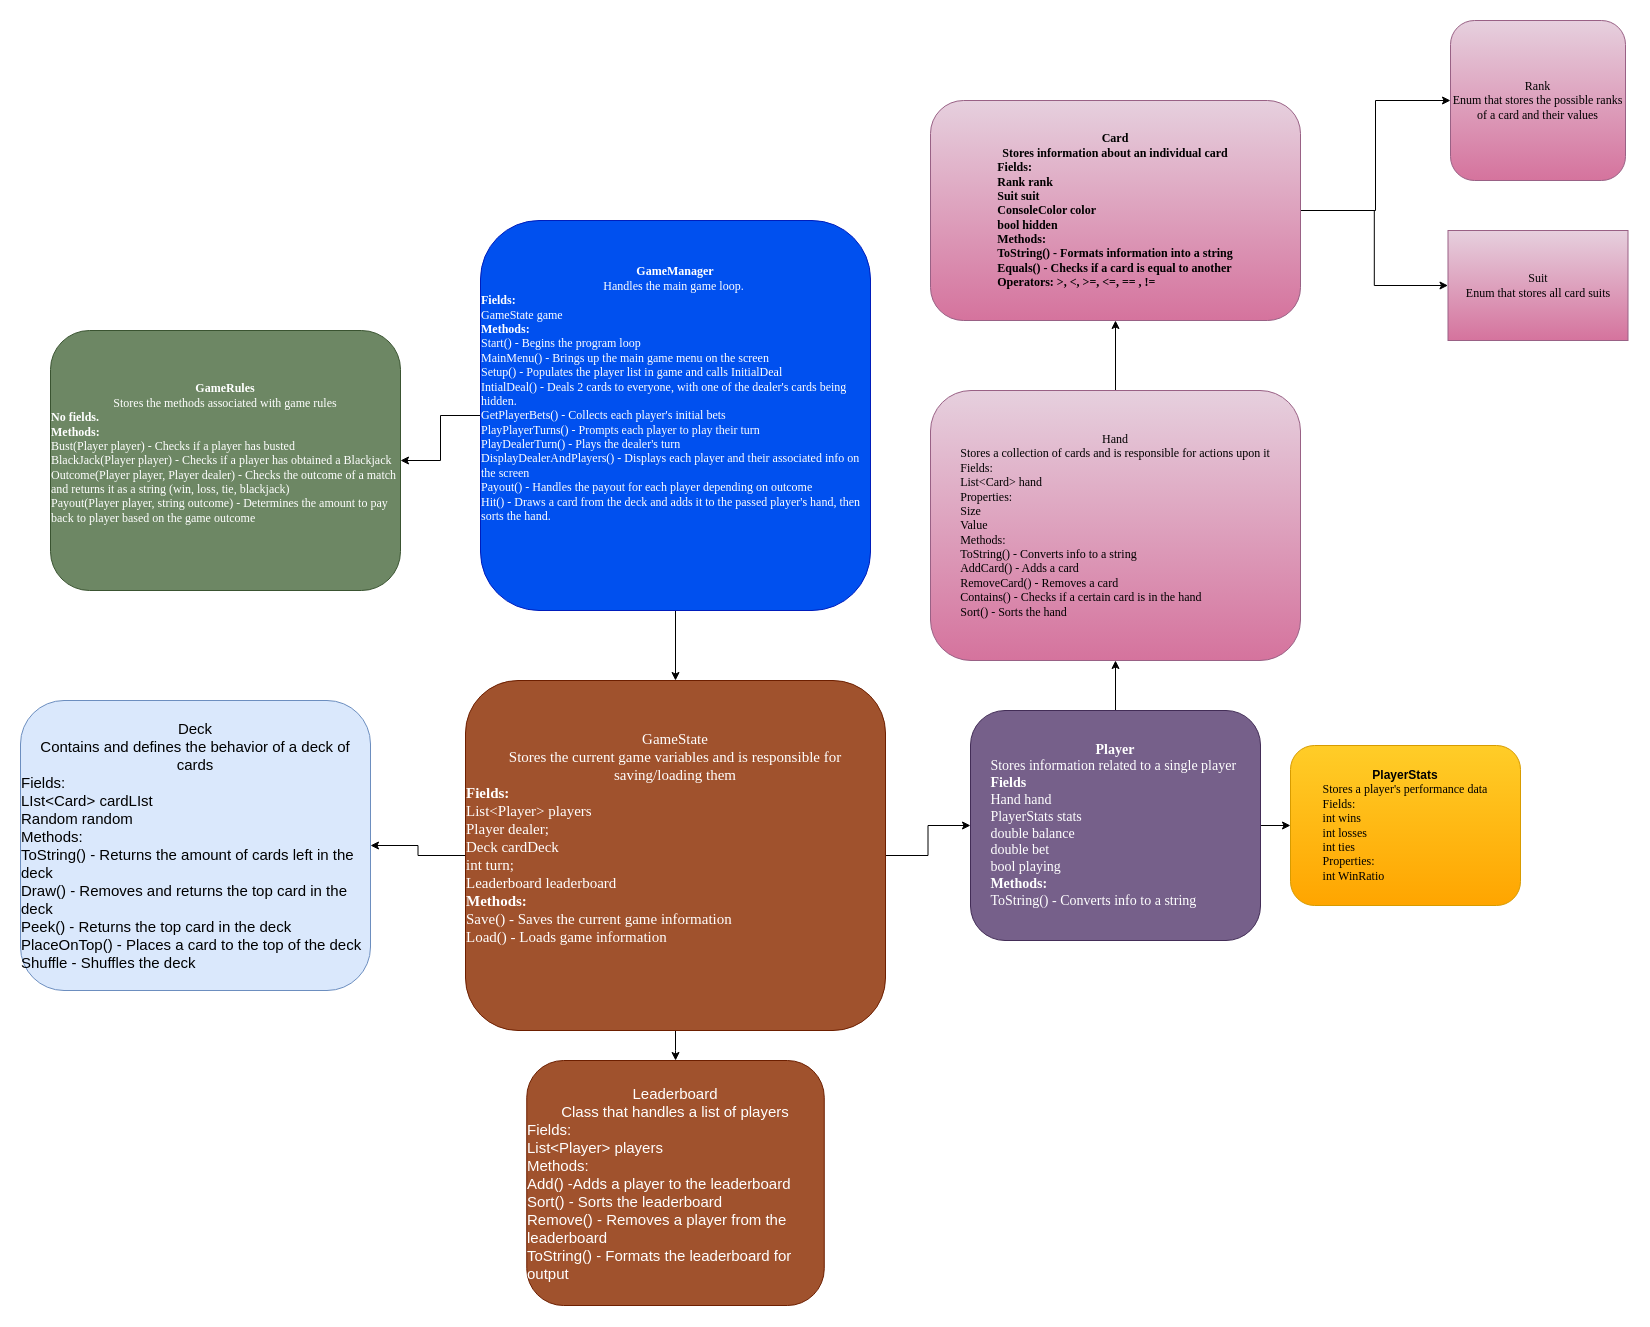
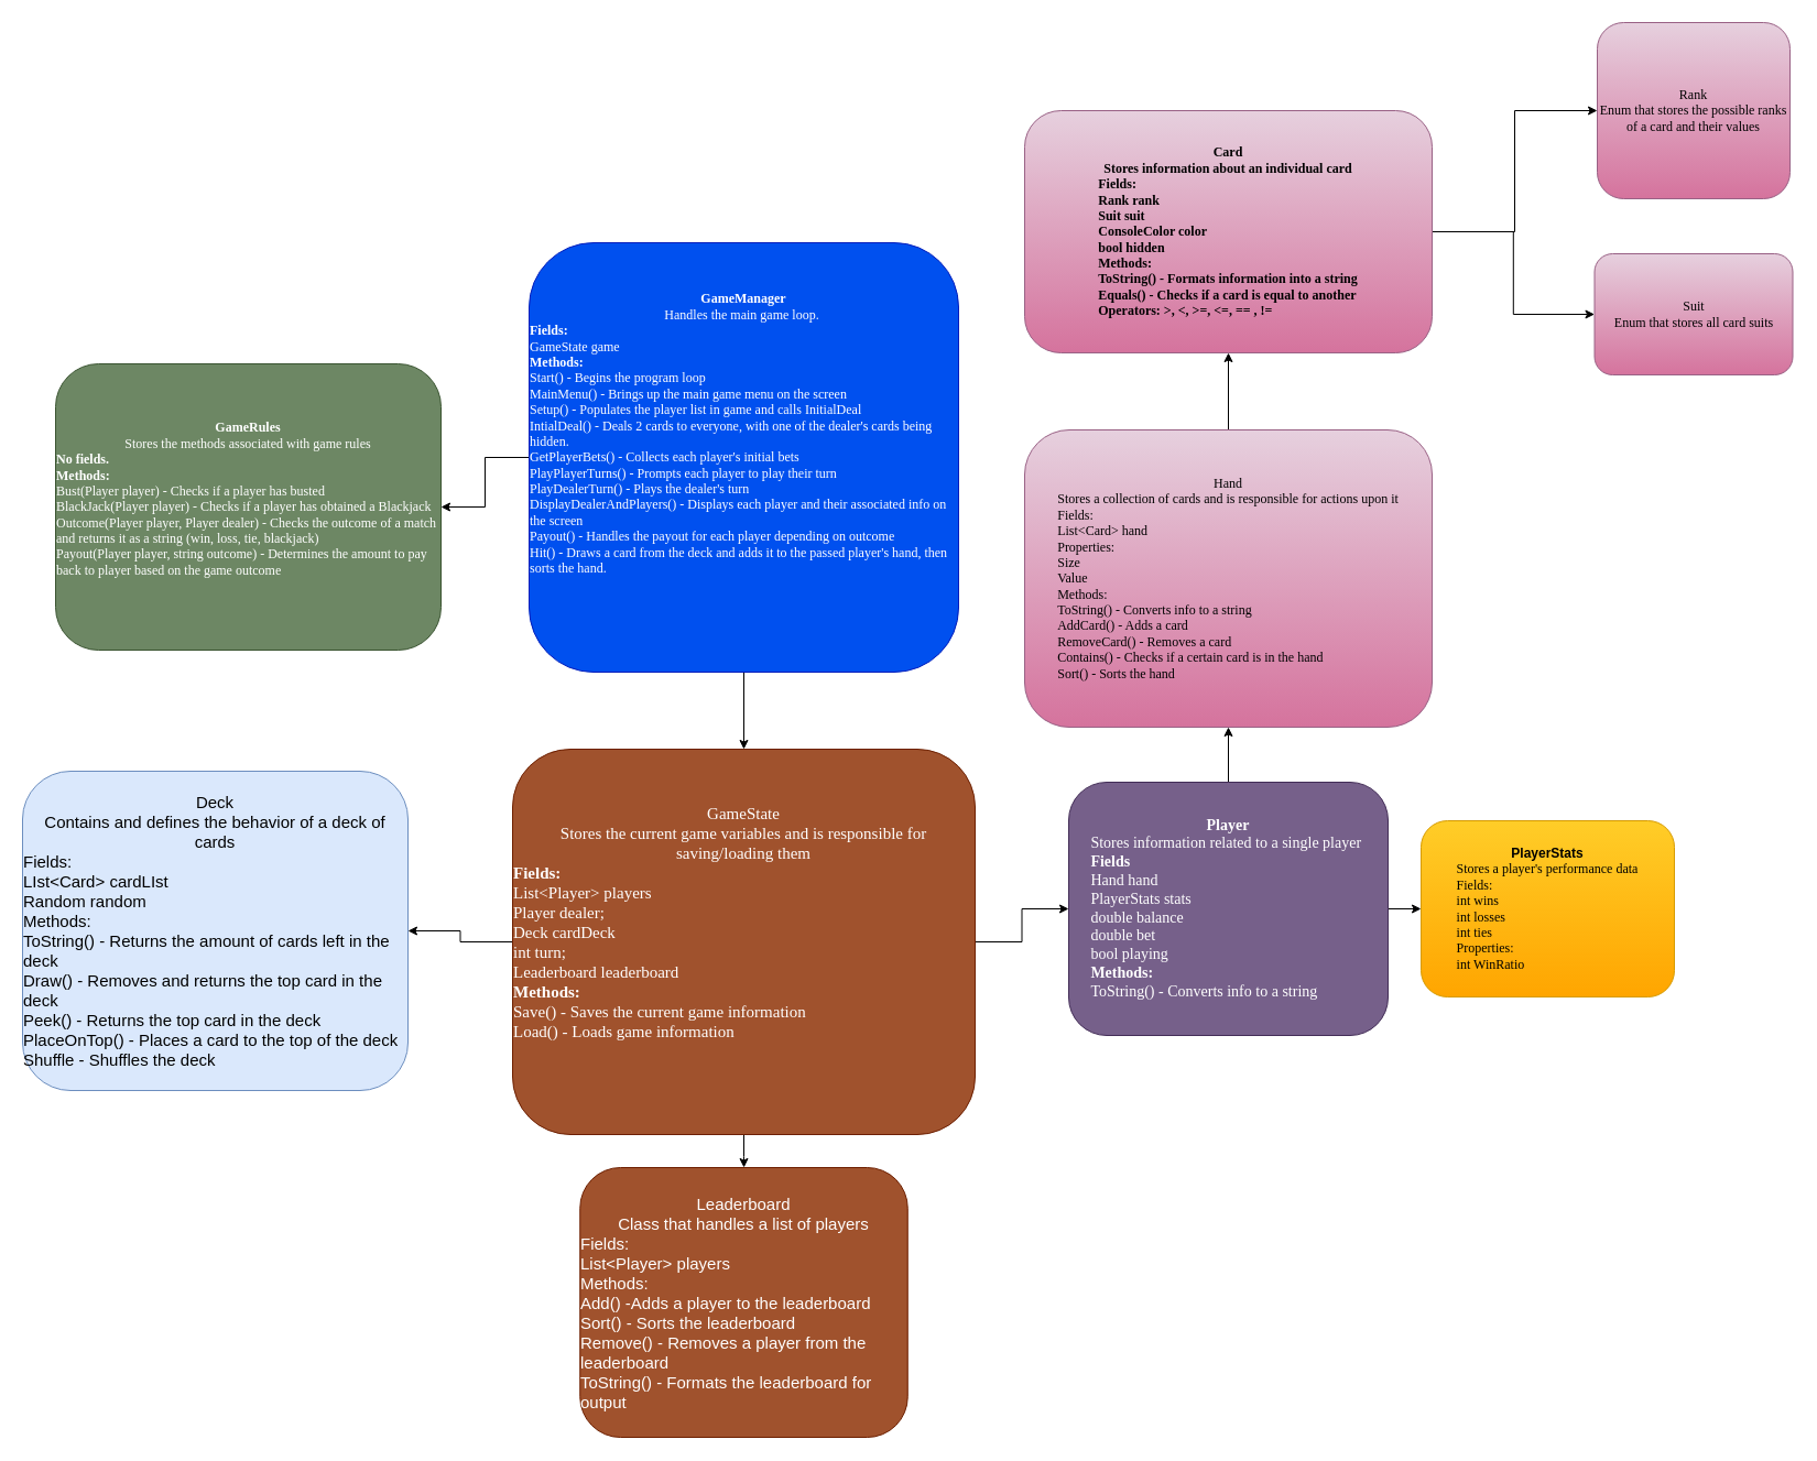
- <mxCell id="21" value="Suit&lt;div&gt;Enum that stores all card suits&lt;/div&gt;" style="whiteSpace=wrap;html=1;fontFamily=Lucida Console;fillColor=#e6d0de;strokeColor=#996185;gradientColor=#d5739d;rounded=0;" vertex="1" parent="1"><mxGeometry x="1447.5" y="230" width="180" height="110" as="geometry" /></mxCell>
+ <mxCell id="21" value="Suit&lt;div&gt;Enum that stores all card suits&lt;/div&gt;" style="whiteSpace=wrap;html=1;fontFamily=Lucida Console;fillColor=#e6d0de;strokeColor=#996185;rounded=1;gradientColor=#d5739d;" vertex="1" parent="1"><mxGeometry x="1447.5" y="230" width="180" height="110" as="geometry" /></mxCell>
